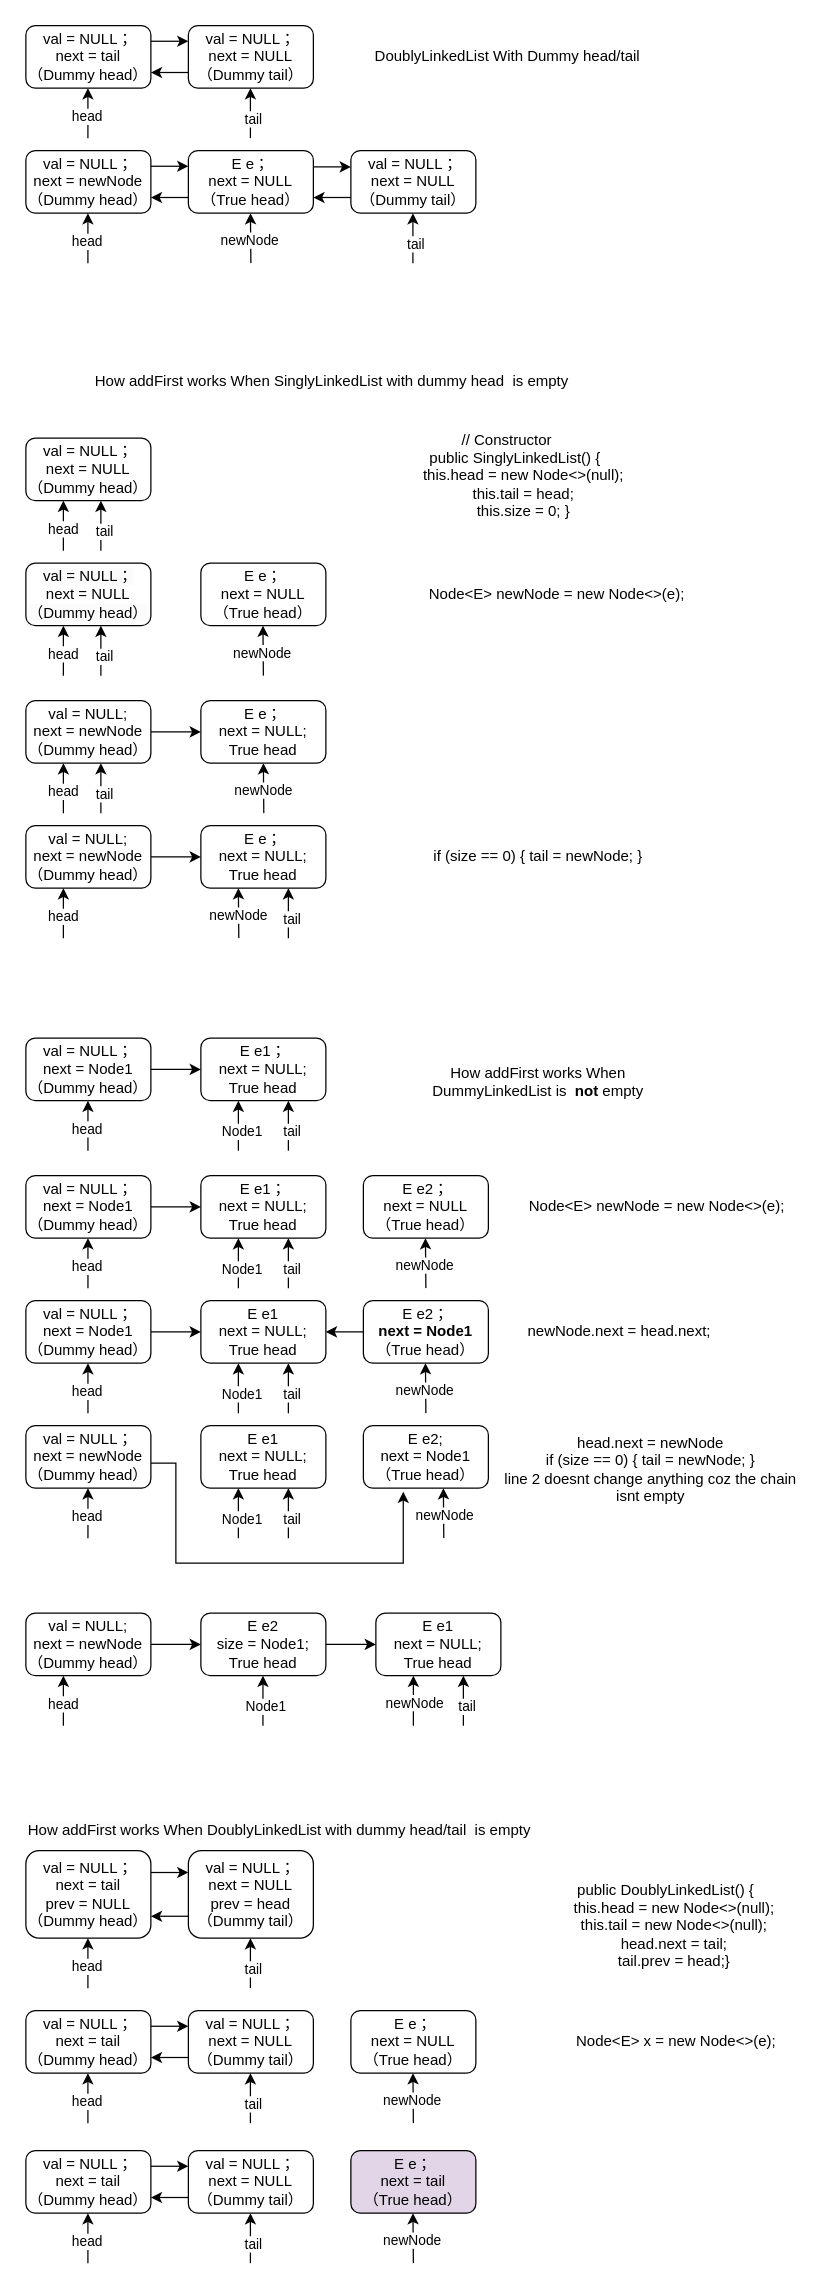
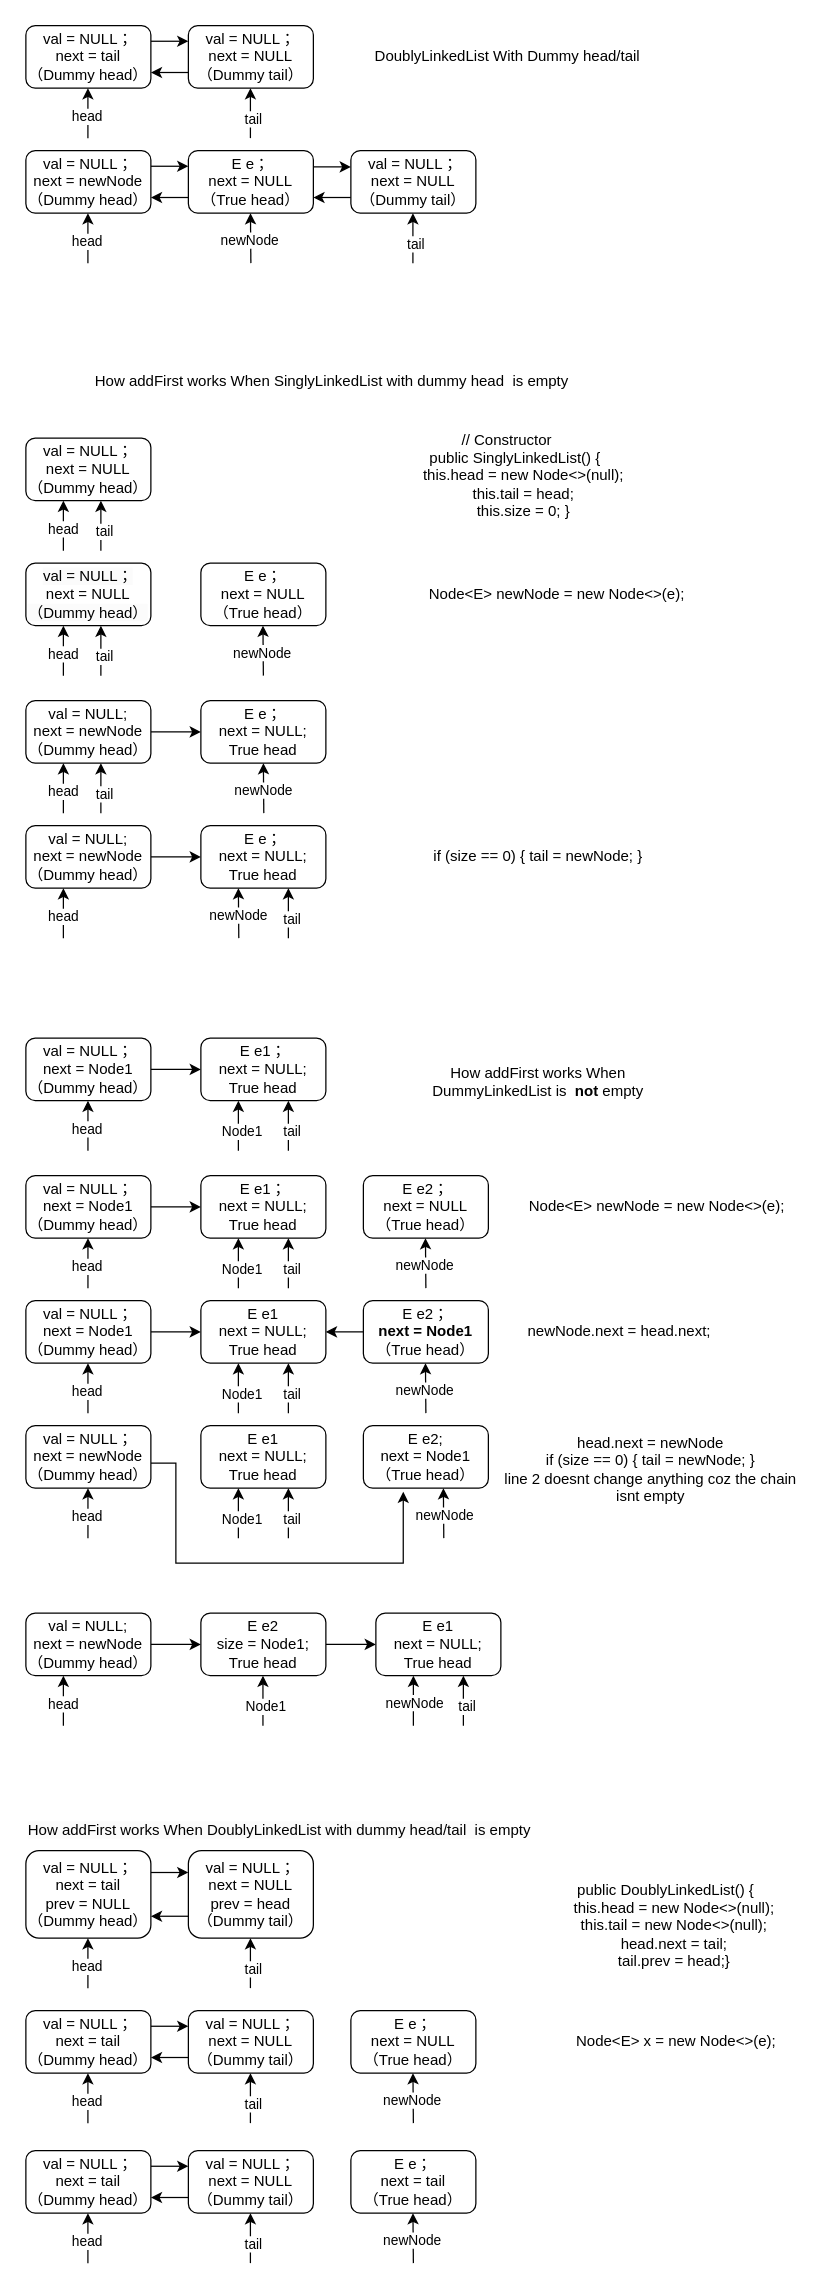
- <mxCell id="152" value="&lt;div&gt;E e；&lt;/div&gt;&lt;div&gt;next = tail&lt;/div&gt;&lt;div&gt;（True head）&lt;/div&gt;" style="rounded=1;whiteSpace=wrap;html=1;fillColor=#e1d5e7;" vertex="1" parent="1"><mxGeometry x="280" y="1720" width="100" height="50" as="geometry" /></mxCell>
+ <mxCell id="152" value="&lt;div&gt;E e；&lt;/div&gt;&lt;div&gt;next = tail&lt;/div&gt;&lt;div&gt;（True head）&lt;/div&gt;" style="rounded=1;whiteSpace=wrap;html=1;" vertex="1" parent="1"><mxGeometry x="280" y="1720" width="100" height="50" as="geometry" /></mxCell>
